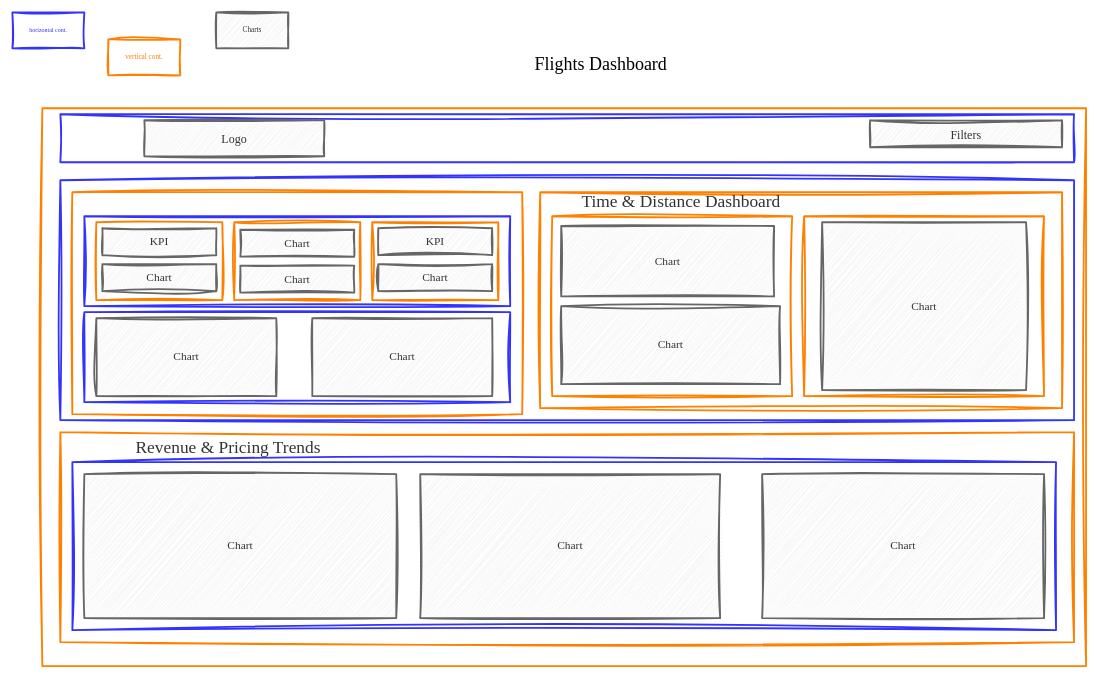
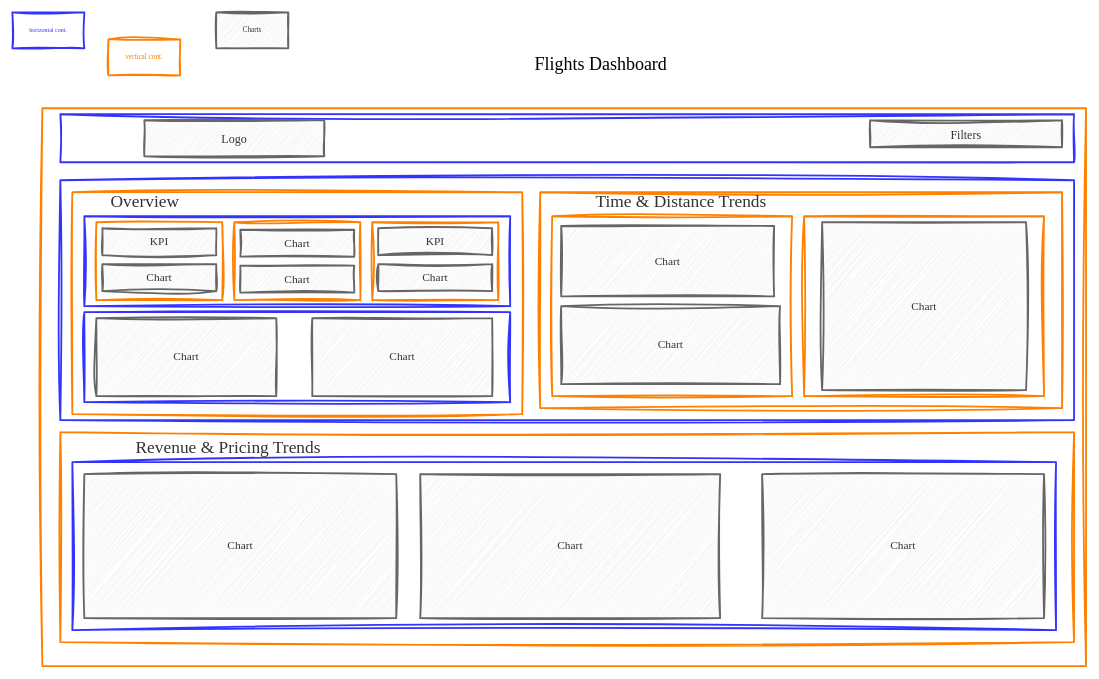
+ <mxCell id="29" value="&lt;font style=&quot;font-size: 29px;&quot; color=&quot;#333333&quot;&gt;Overview&amp;nbsp;&lt;/font&gt;" style="text;html=1;align=center;verticalAlign=middle;whiteSpace=wrap;rounded=0;fontFamily=Architects Daughter;fontSource=https%3A%2F%2Ffonts.googleapis.com%2Fcss%3Ffamily%3DArchitects%2BDaughter;" parent="1" vertex="1"><mxGeometry x="150" y="320" width="190" height="30" as="geometry" /></mxCell>
- <mxCell id="32" value="&lt;font style=&quot;font-size: 29px;&quot; color=&quot;#333333&quot;&gt; Time &amp;amp; Distance Dashboard&lt;/font&gt;" style="text;html=1;align=center;verticalAlign=middle;whiteSpace=wrap;rounded=0;fontFamily=Architects Daughter;fontSource=https%3A%2F%2Ffonts.googleapis.com%2Fcss%3Ffamily%3DArchitects%2BDaughter;" parent="1" vertex="1"><mxGeometry x="910" y="320" width="450" height="30" as="geometry" /></mxCell>
+ <mxCell id="32" value="&lt;font style=&quot;font-size: 29px;&quot; color=&quot;#333333&quot;&gt; Time &amp;amp; Distance Trends&lt;/font&gt;" style="text;html=1;align=center;verticalAlign=middle;whiteSpace=wrap;rounded=0;fontFamily=Architects Daughter;fontSource=https%3A%2F%2Ffonts.googleapis.com%2Fcss%3Ffamily%3DArchitects%2BDaughter;" parent="1" vertex="1"><mxGeometry x="910" y="320" width="450" height="30" as="geometry" /></mxCell>
